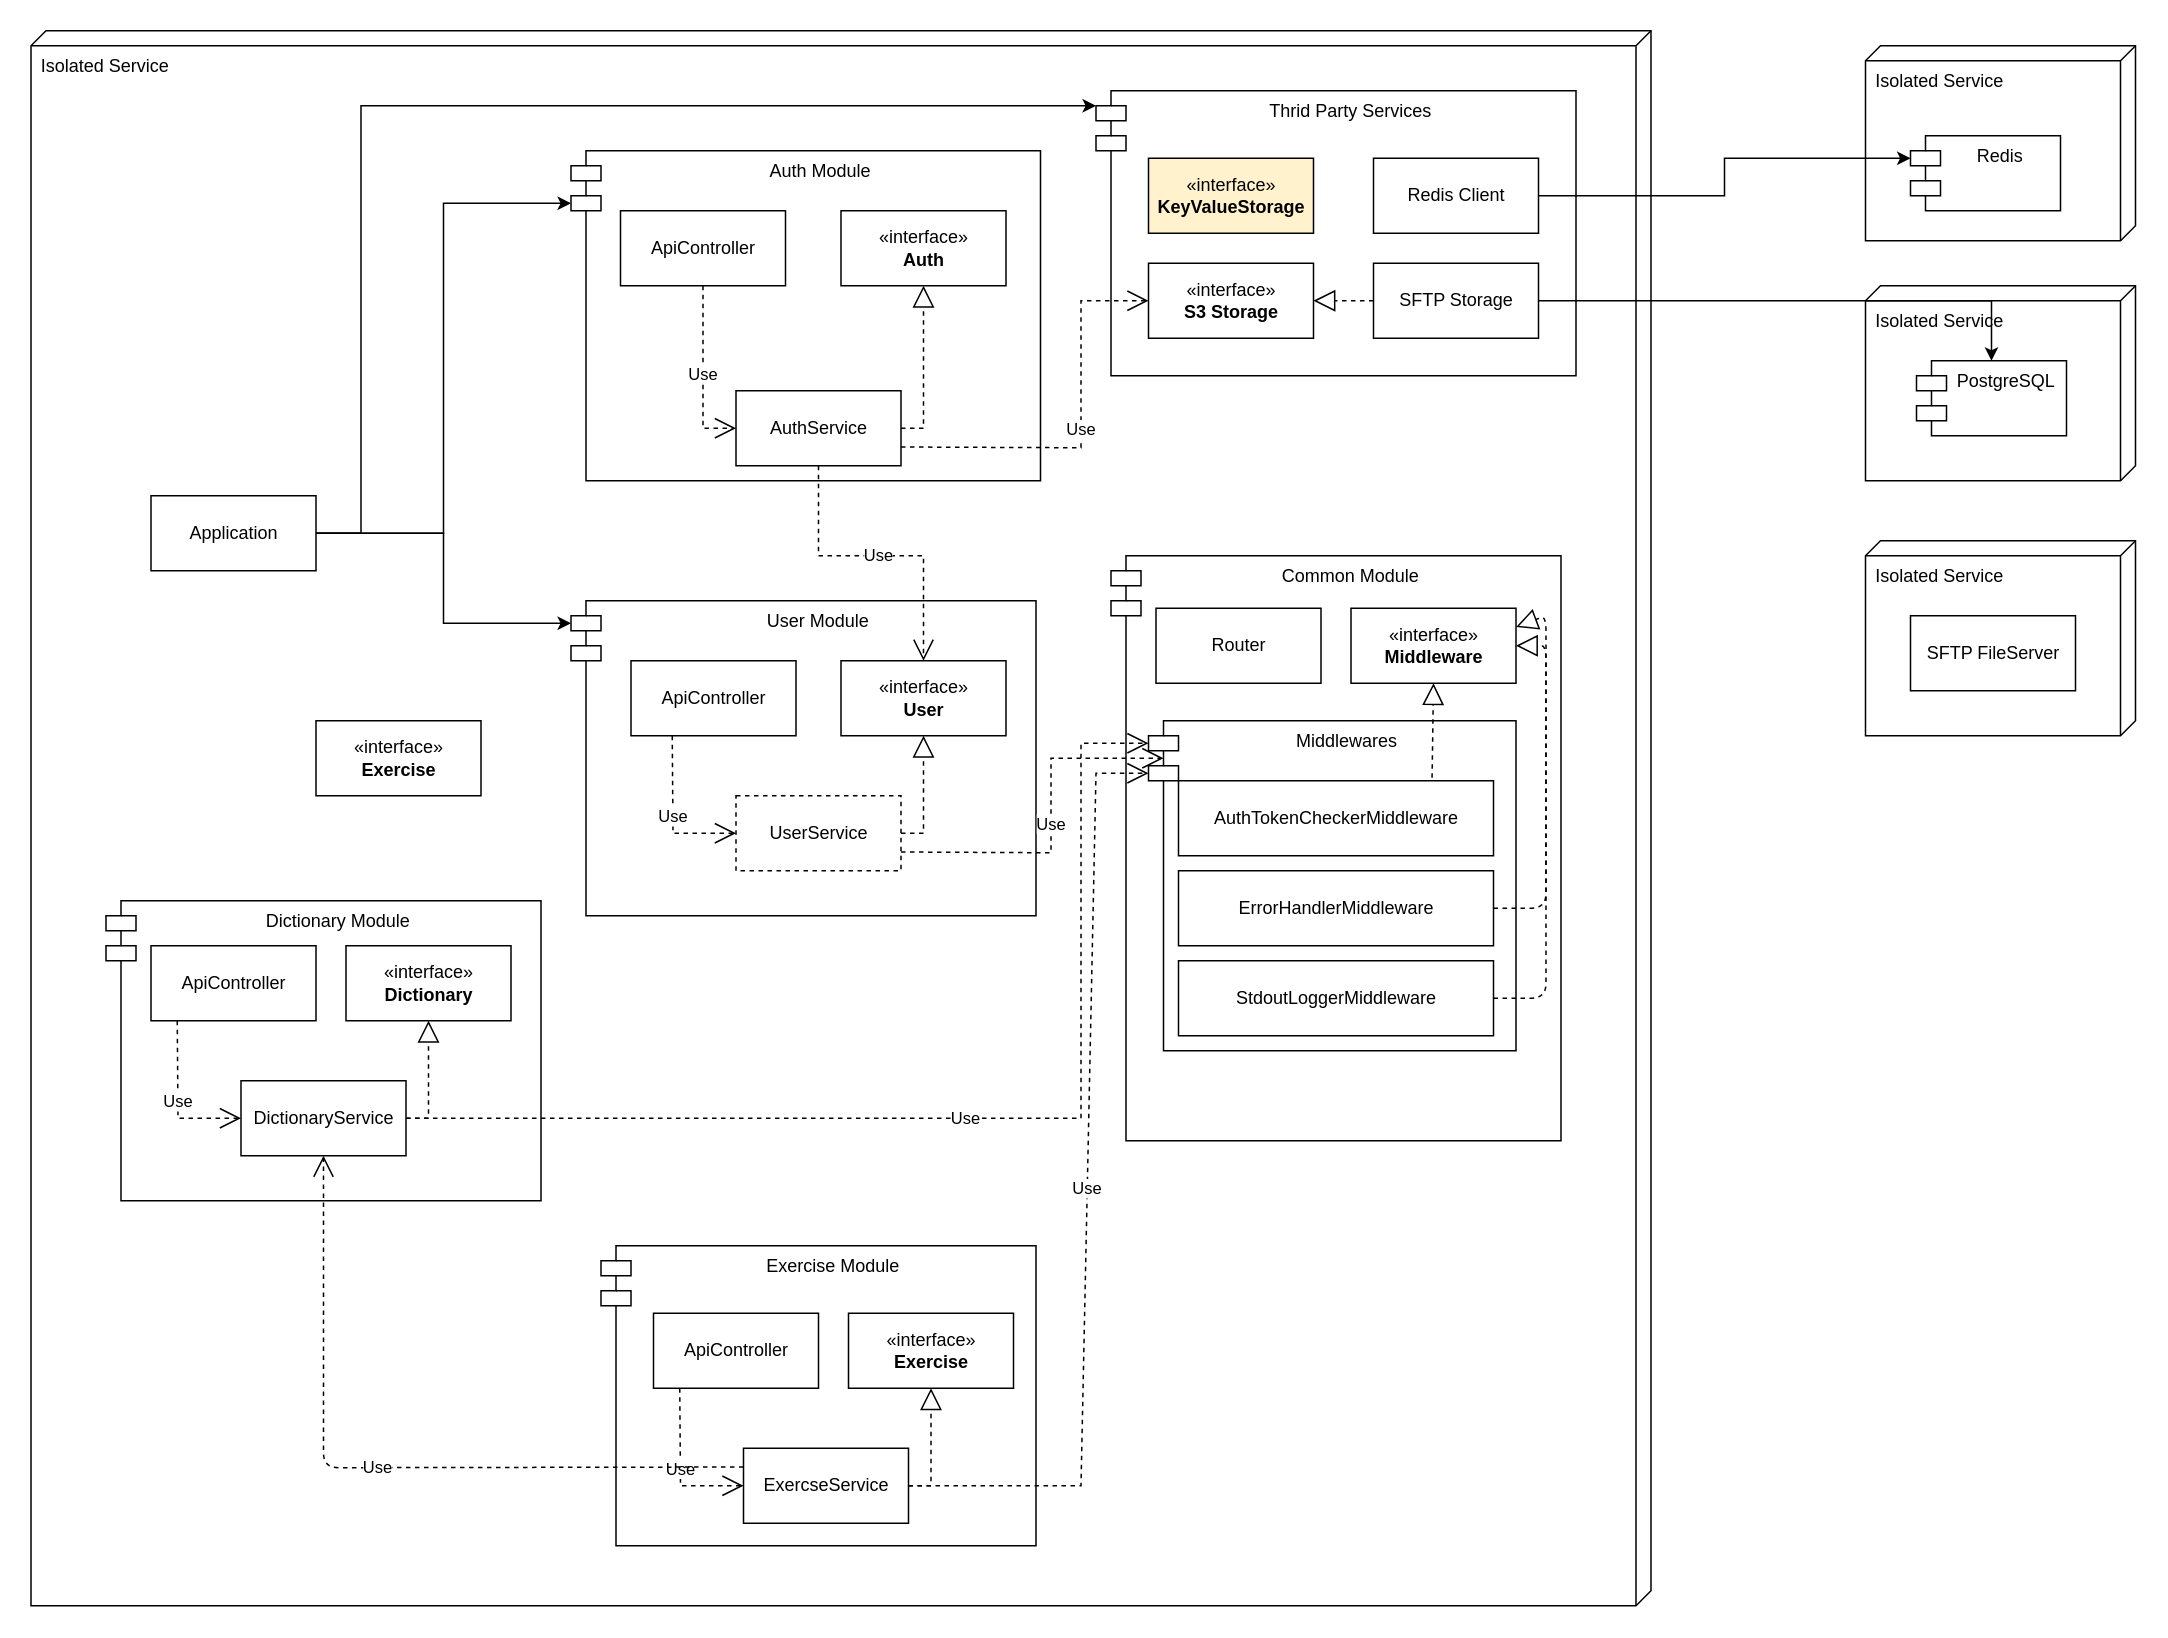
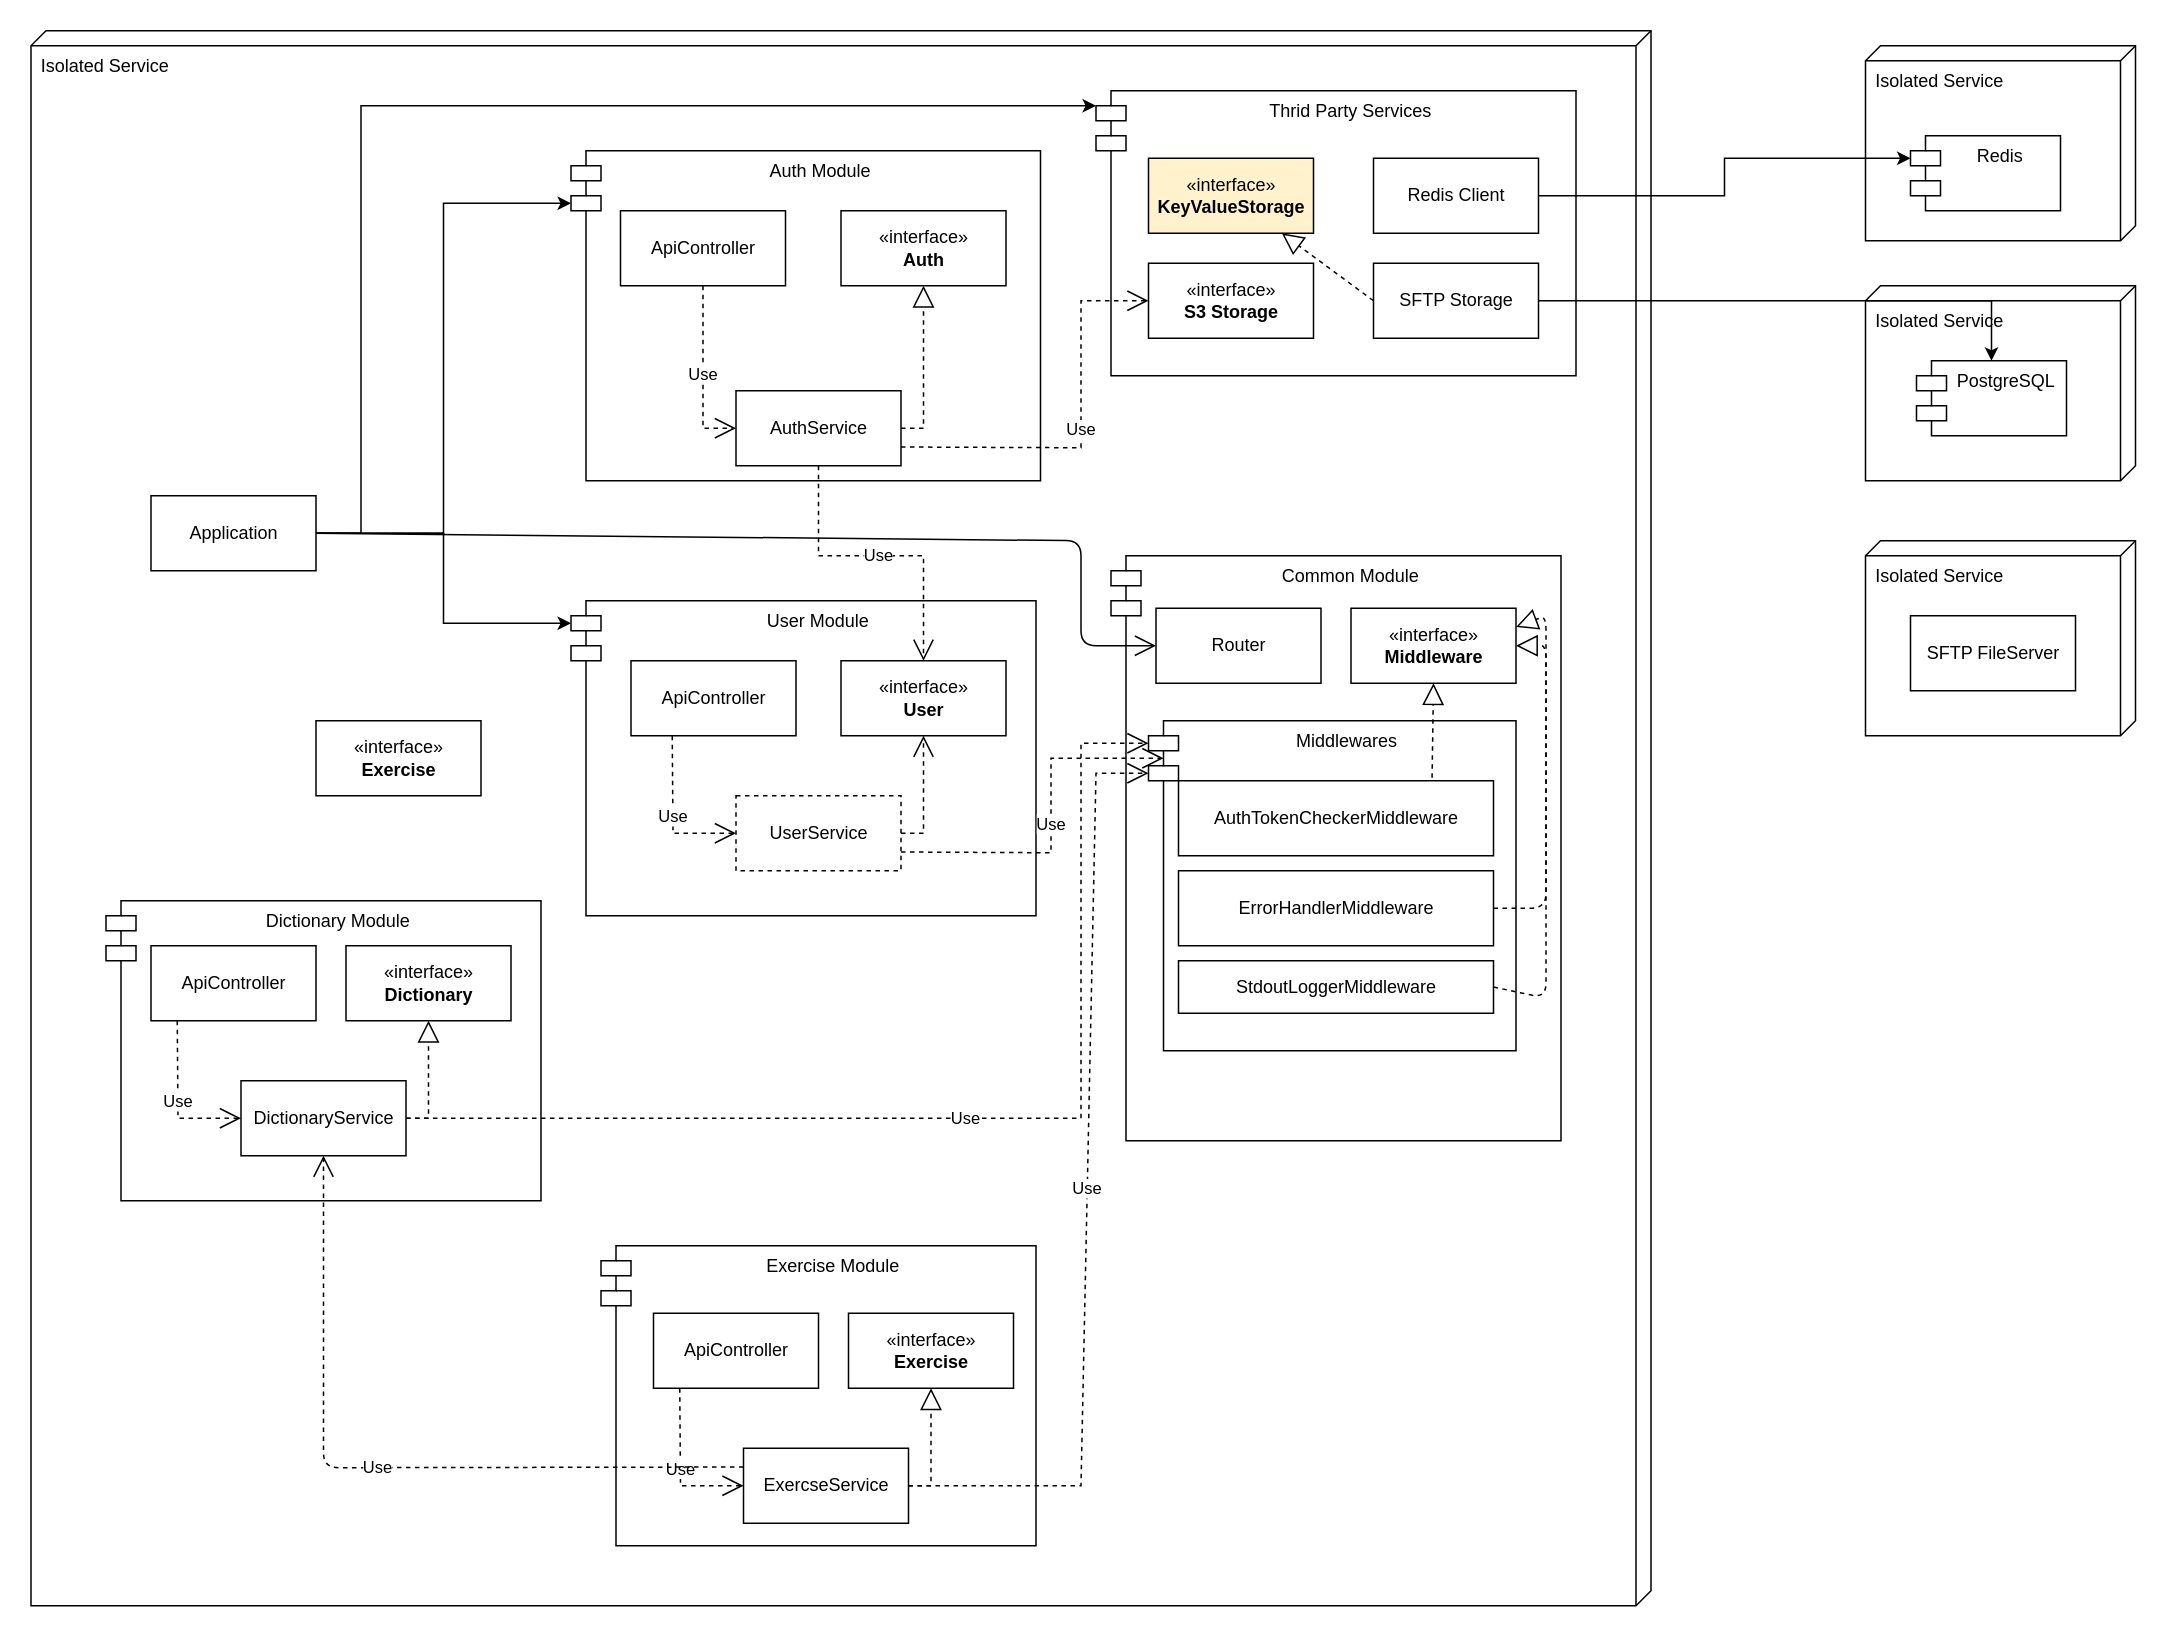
- <mxCell id="16" value="" style="endArrow=block;dashed=1;endFill=0;endSize=12;html=1;exitX=0;exitY=0.5;exitDx=0;exitDy=0;entryX=1;entryY=0.5;entryDx=0;entryDy=0;" edge="1" parent="1" source="15" target="12"><mxGeometry width="160" relative="1" as="geometry"><mxPoint x="730" y="330" as="sourcePoint" /><mxPoint x="890" y="330" as="targetPoint" /></mxGeometry></mxCell>
+ <mxCell id="16" value="" style="endArrow=block;dashed=1;endFill=0;endSize=12;html=1;exitX=0;exitY=0.5;exitDx=0;exitDy=0;" edge="1" parent="1" source="15" target="17"><mxGeometry width="160" relative="1" as="geometry"><mxPoint x="730" y="330" as="sourcePoint" /><mxPoint x="890" y="330" as="targetPoint" /></mxGeometry></mxCell>
+ <mxCell id="41" value="" style="endArrow=open;endFill=1;endSize=12;html=1;exitX=1;exitY=0.5;exitDx=0;exitDy=0;entryX=0;entryY=0.5;entryDx=0;entryDy=0;" edge="1" parent="1" source="40" target="35"><mxGeometry width="160" relative="1" as="geometry"><mxPoint x="380" y="350" as="sourcePoint" /><mxPoint x="540" y="350" as="targetPoint" /><Array as="points"><mxPoint x="720" y="360" /><mxPoint x="720" y="430" /></Array></mxGeometry></mxCell>
- <mxCell id="31" value="" style="endArrow=block;dashed=1;endFill=0;endSize=12;html=1;exitX=1;exitY=0.5;exitDx=0;exitDy=0;entryX=0.5;entryY=1;entryDx=0;entryDy=0;rounded=0;" edge="1" parent="1" source="30" target="28"><mxGeometry width="160" relative="1" as="geometry"><mxPoint x="780" y="260" as="sourcePoint" /><mxPoint x="940" y="260" as="targetPoint" /><Array as="points"><mxPoint x="615" y="555" /></Array></mxGeometry></mxCell>
+ <mxCell id="31" value="" style="endArrow=open;dashed=1;endFill=0;endSize=12;html=1;exitX=1;exitY=0.5;exitDx=0;exitDy=0;entryX=0.5;entryY=1;entryDx=0;entryDy=0;rounded=0;" edge="1" parent="1" source="30" target="28"><mxGeometry width="160" relative="1" as="geometry"><mxPoint x="780" y="260" as="sourcePoint" /><mxPoint x="940" y="260" as="targetPoint" /><Array as="points"><mxPoint x="615" y="555" /></Array></mxGeometry></mxCell>
- <mxCell id="45" value="StdoutLoggerMiddleware" style="html=1;" vertex="1" parent="1"><mxGeometry x="785" y="640" width="210" height="50" as="geometry" /></mxCell>
+ <mxCell id="45" value="StdoutLoggerMiddleware" style="html=1;" vertex="1" parent="1"><mxGeometry x="785" y="640" width="210" height="35" as="geometry" /></mxCell>
